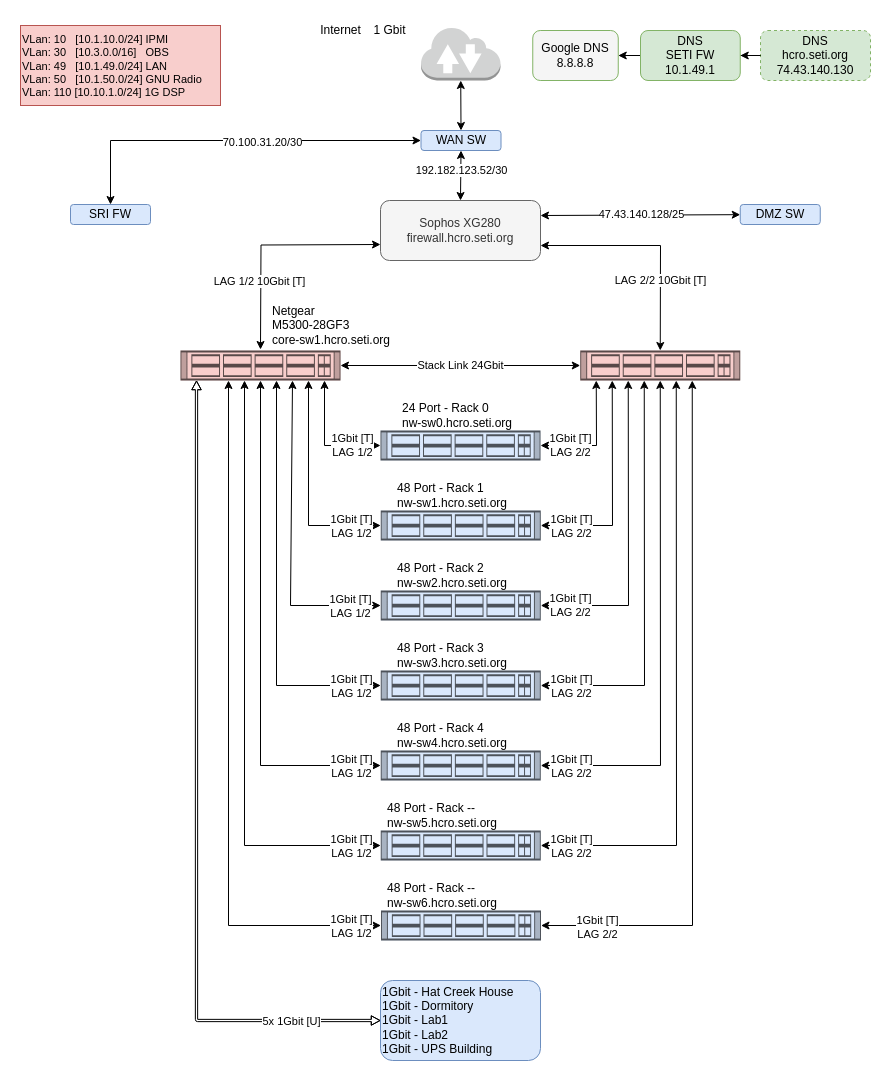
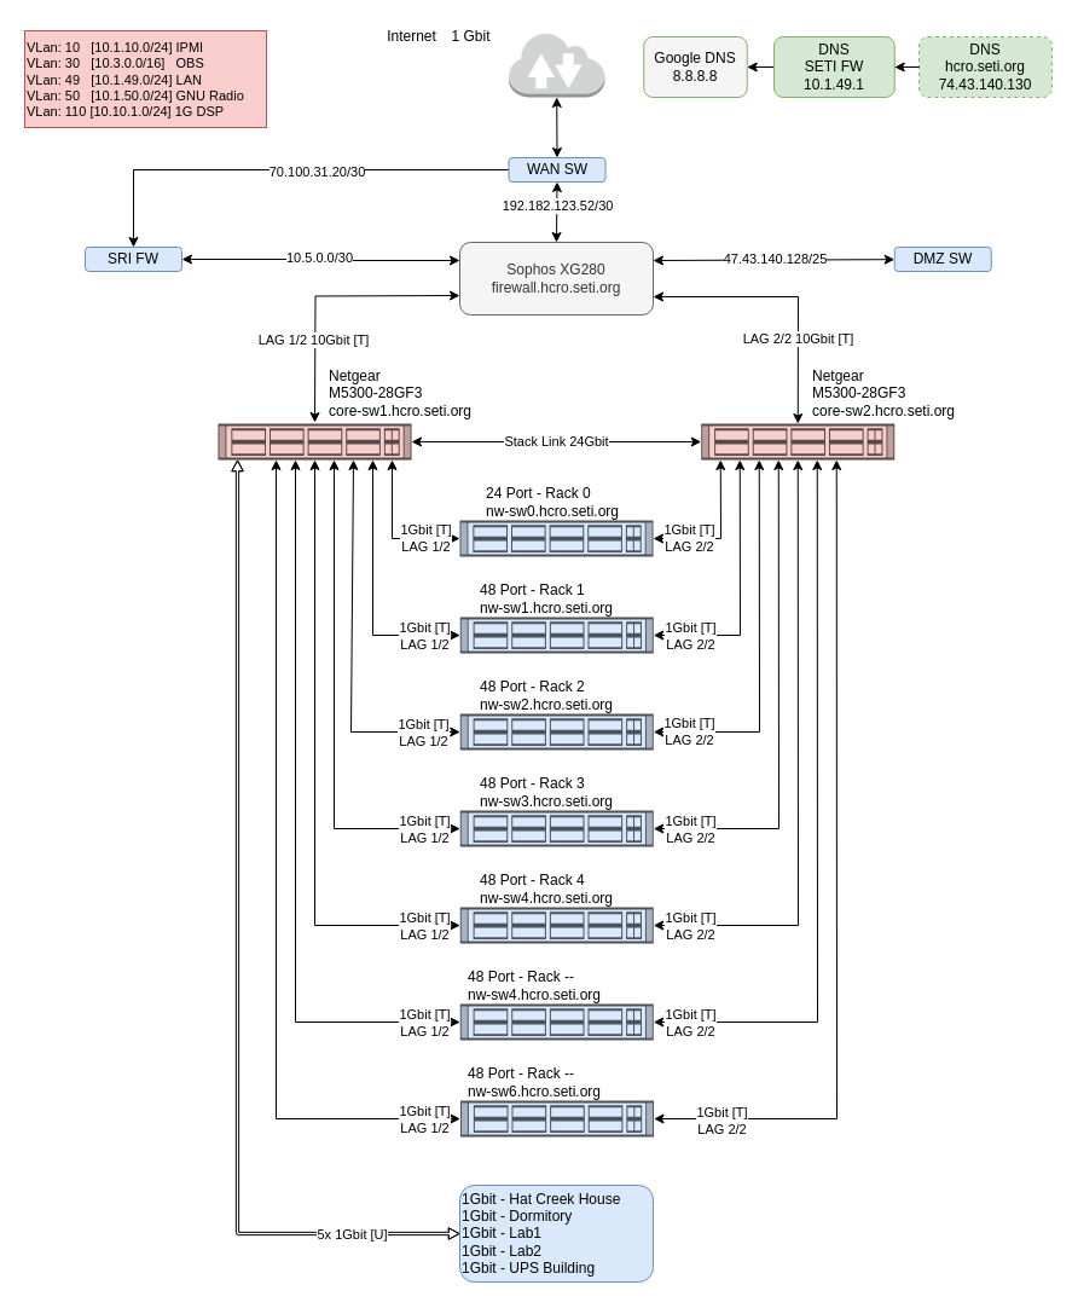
- <mxCell id="13" style="edgeStyle=none;rounded=0;orthogonalLoop=1;jettySize=auto;html=1;exitX=0.5;exitY=0;exitDx=0;exitDy=0;entryX=0;entryY=0.5;entryDx=0;entryDy=0;startArrow=classic;startFill=1;" edge="1" parent="1" source="15" target="75"><mxGeometry relative="1" as="geometry"><Array as="points"><mxPoint x="110" y="140" /></Array></mxGeometry></mxCell>
+ <mxCell id="13" style="edgeStyle=none;rounded=0;orthogonalLoop=1;jettySize=auto;html=1;exitX=0.5;exitY=0;exitDx=0;exitDy=0;entryX=0;entryY=0.5;entryDx=0;entryDy=0;startArrow=classic;startFill=1;endArrow=none;" edge="1" parent="1" source="15" target="75"><mxGeometry relative="1" as="geometry"><Array as="points"><mxPoint x="110" y="140" /></Array></mxGeometry></mxCell>
+ <mxCell id="4" style="edgeStyle=orthogonalEdgeStyle;rounded=0;orthogonalLoop=1;jettySize=auto;html=1;exitX=0;exitY=0.25;exitDx=0;exitDy=0;startArrow=classic;startFill=1;" parent="1" source="10" target="15" edge="1"><mxGeometry relative="1" as="geometry" /></mxCell>
+ <mxCell id="5" value="10.5.0.0/30" style="edgeLabel;html=1;align=center;verticalAlign=middle;resizable=0;points=[];" parent="4" vertex="1" connectable="0"><mxGeometry x="0.018" y="-2" relative="1" as="geometry"><mxPoint as="offset" /></mxGeometry></mxCell>
+ <mxCell id="58" value="Netgear&lt;br&gt;M5300-28GF3&lt;br&gt;core-sw2.hcro.seti.org" style="text;html=1;align=left;verticalAlign=middle;resizable=0;points=[];autosize=1;" vertex="1" parent="1"><mxGeometry x="670" y="300" width="130" height="50" as="geometry" /></mxCell>
- <mxCell id="66" value="48 Port - Rack --&lt;br&gt;nw-sw5.hcro.seti.org" style="text;html=1;align=left;verticalAlign=middle;resizable=0;points=[];autosize=1;" vertex="1" parent="1"><mxGeometry x="385" y="800" width="130" height="30" as="geometry" /></mxCell>
+ <mxCell id="66" value="48 Port - Rack --&lt;br&gt;nw-sw4.hcro.seti.org" style="text;html=1;align=left;verticalAlign=middle;resizable=0;points=[];autosize=1;" vertex="1" parent="1"><mxGeometry x="385" y="800" width="130" height="30" as="geometry" /></mxCell>
